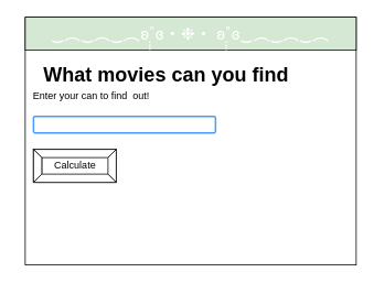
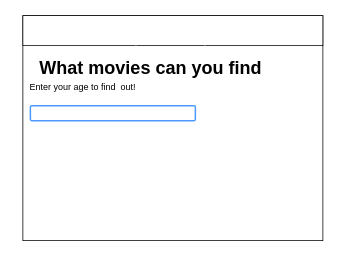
- <mxCell id="3" value="&lt;span style=&quot;color: rgb(255 , 255 , 255) ; font-family: &amp;#34;roboto&amp;#34; , &amp;#34;helvetica&amp;#34; , &amp;#34;arial&amp;#34; , sans-serif ; font-size: 20px ; letter-spacing: 0.4px&quot;&gt;‿︵‿︵‿︵ʚ˚̣̣̣͙ɞ・❉・ ʚ˚̣̣̣͙ɞ‿︵‿︵‿︵&lt;/span&gt;" style="rounded=0;whiteSpace=wrap;html=1;fillColor=#d5e8d4;" parent="1" vertex="1"><mxGeometry x="30" y="20" width="400" height="40" as="geometry" /></mxCell>
+ <mxCell id="3" value="&lt;span style=&quot;color: rgb(255 , 255 , 255) ; font-family: &amp;#34;roboto&amp;#34; , &amp;#34;helvetica&amp;#34; , &amp;#34;arial&amp;#34; , sans-serif ; font-size: 20px ; letter-spacing: 0.4px&quot;&gt;‿︵‿︵‿︵ʚ˚̣̣̣͙ɞ・❉・ ʚ˚̣̣̣͙ɞ‿︵‿︵‿︵&lt;/span&gt;" style="rounded=0;whiteSpace=wrap;html=1;" parent="1" vertex="1"><mxGeometry x="30" y="20" width="400" height="40" as="geometry" /></mxCell>
- <mxCell id="5" value="Enter your can to find&amp;nbsp; out!" style="text;html=1;strokeColor=none;fillColor=none;align=center;verticalAlign=middle;whiteSpace=wrap;rounded=0;labelBackgroundColor=none;" vertex="1" parent="1"><mxGeometry x="20" y="100" width="180" height="30" as="geometry" /></mxCell>
+ <mxCell id="5" value="Enter your age to find&amp;nbsp; out!" style="text;html=1;strokeColor=none;fillColor=none;align=center;verticalAlign=middle;whiteSpace=wrap;rounded=0;labelBackgroundColor=none;" vertex="1" parent="1"><mxGeometry x="20" y="100" width="180" height="30" as="geometry" /></mxCell>
- <mxCell id="4" value="Calculate" style="labelPosition=center;verticalLabelPosition=middle;align=center;html=1;shape=mxgraph.basic.button;dx=10;" parent="1" vertex="1"><mxGeometry x="40" y="180" width="100" height="40" as="geometry" /></mxCell>
